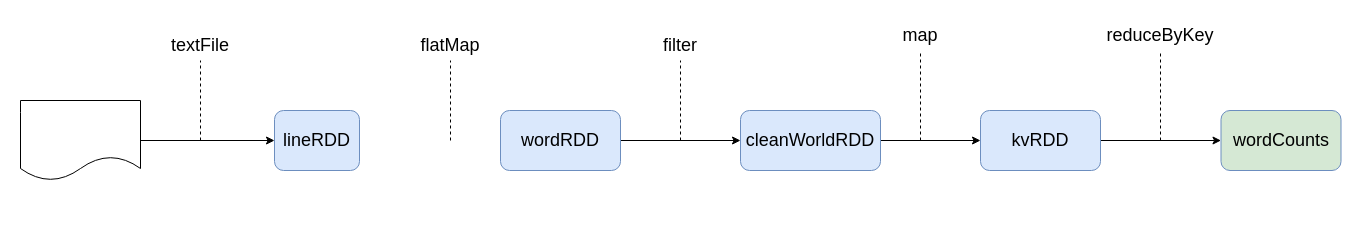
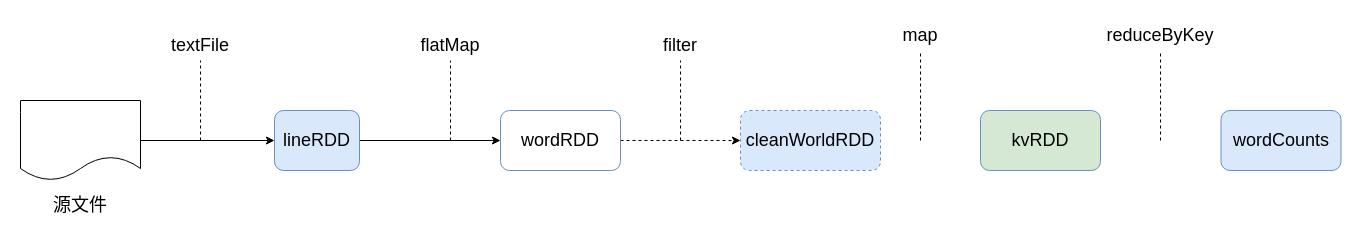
+ <mxCell id="5" value="" style="edgeStyle=orthogonalEdgeStyle;rounded=0;orthogonalLoop=1;jettySize=auto;html=1;" edge="1" parent="1" source="6" target="8"><mxGeometry relative="1" as="geometry" /></mxCell>
- <mxCell id="8" value="&lt;font style=&quot;font-size: 18px;&quot;&gt;wordRDD&lt;/font&gt;" style="whiteSpace=wrap;html=1;rounded=1;fillColor=#dae8fc;strokeColor=#6c8ebf;" vertex="1" parent="1"><mxGeometry x="500" y="110" width="120" height="60" as="geometry" /></mxCell>
+ <mxCell id="8" value="&lt;font style=&quot;font-size: 18px;&quot;&gt;wordRDD&lt;/font&gt;" style="whiteSpace=wrap;html=1;rounded=1;fillColor=#ffffff;strokeColor=#6c8ebf;" vertex="1" parent="1"><mxGeometry x="500" y="110" width="120" height="60" as="geometry" /></mxCell>
- <mxCell id="7" value="" style="edgeStyle=orthogonalEdgeStyle;rounded=0;orthogonalLoop=1;jettySize=auto;html=1;" edge="1" parent="1" source="8" target="10"><mxGeometry relative="1" as="geometry" /></mxCell>
+ <mxCell id="7" value="" style="edgeStyle=orthogonalEdgeStyle;rounded=0;orthogonalLoop=1;jettySize=auto;html=1;dashed=1;" edge="1" parent="1" source="8" target="10"><mxGeometry relative="1" as="geometry" /></mxCell>
- <mxCell id="10" value="&lt;font style=&quot;font-size: 18px;&quot;&gt;cleanWorldRDD&lt;/font&gt;" style="whiteSpace=wrap;html=1;rounded=1;fillColor=#dae8fc;strokeColor=#6c8ebf;" vertex="1" parent="1"><mxGeometry x="740" y="110" width="140" height="60" as="geometry" /></mxCell>
+ <mxCell id="10" value="&lt;font style=&quot;font-size: 18px;&quot;&gt;cleanWorldRDD&lt;/font&gt;" style="whiteSpace=wrap;html=1;rounded=1;fillColor=#dae8fc;strokeColor=#6c8ebf;dashed=1;" vertex="1" parent="1"><mxGeometry x="740" y="110" width="140" height="60" as="geometry" /></mxCell>
- <mxCell id="9" value="" style="edgeStyle=orthogonalEdgeStyle;rounded=0;orthogonalLoop=1;jettySize=auto;html=1;" edge="1" parent="1" source="10" target="12"><mxGeometry relative="1" as="geometry" /></mxCell>
- <mxCell id="12" value="&lt;font style=&quot;font-size: 18px;&quot;&gt;kvRDD&lt;/font&gt;" style="whiteSpace=wrap;html=1;rounded=1;fillColor=#dae8fc;strokeColor=#6c8ebf;" vertex="1" parent="1"><mxGeometry x="980" y="110" width="120" height="60" as="geometry" /></mxCell>
+ <mxCell id="12" value="&lt;font style=&quot;font-size: 18px;&quot;&gt;kvRDD&lt;/font&gt;" style="whiteSpace=wrap;html=1;rounded=1;fillColor=#d5e8d4;strokeColor=#6c8ebf;" vertex="1" parent="1"><mxGeometry x="980" y="110" width="120" height="60" as="geometry" /></mxCell>
- <mxCell id="11" value="" style="edgeStyle=orthogonalEdgeStyle;rounded=0;orthogonalLoop=1;jettySize=auto;html=1;" edge="1" parent="1" source="12" target="13"><mxGeometry relative="1" as="geometry" /></mxCell>
- <mxCell id="13" value="&lt;font style=&quot;font-size: 18px;&quot;&gt;wordCounts&lt;/font&gt;" style="whiteSpace=wrap;html=1;rounded=1;fillColor=#d5e8d4;strokeColor=#6c8ebf;" vertex="1" parent="1"><mxGeometry x="1220.5" y="110" width="120" height="60" as="geometry" /></mxCell>
+ <mxCell id="13" value="&lt;font style=&quot;font-size: 18px;&quot;&gt;wordCounts&lt;/font&gt;" style="whiteSpace=wrap;html=1;rounded=1;fillColor=#dae8fc;strokeColor=#6c8ebf;" vertex="1" parent="1"><mxGeometry x="1220.5" y="110" width="120" height="60" as="geometry" /></mxCell>
+ <mxCell id="4" value="&lt;font style=&quot;font-size: 18px;&quot;&gt;源文件&lt;/font&gt;" style="text;html=1;strokeColor=none;fillColor=none;align=center;verticalAlign=middle;whiteSpace=wrap;rounded=0;" vertex="1" parent="1"><mxGeometry x="50" y="190" width="60" height="30" as="geometry" /></mxCell>
